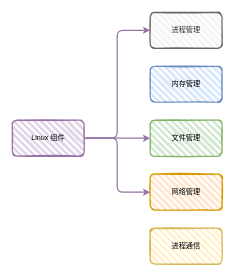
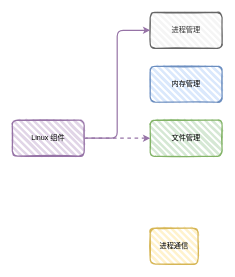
- <mxCell id="8" style="edgeStyle=orthogonalEdgeStyle;orthogonalLoop=1;jettySize=auto;html=1;exitX=1;exitY=0.5;exitDx=0;exitDy=0;entryX=0;entryY=0.5;entryDx=0;entryDy=0;strokeWidth=2;rounded=1;fillColor=#e1d5e7;strokeColor=#9673a6;" edge="1" parent="1" source="10" target="5"><mxGeometry relative="1" as="geometry" /></mxCell>
+ <mxCell id="8" style="edgeStyle=orthogonalEdgeStyle;orthogonalLoop=1;jettySize=auto;html=1;exitX=1;exitY=0.5;exitDx=0;exitDy=0;entryX=0;entryY=0.5;entryDx=0;entryDy=0;strokeWidth=2;rounded=1;fillColor=#e1d5e7;strokeColor=#9673a6;dashed=1;" edge="1" parent="1" source="10" target="5"><mxGeometry relative="1" as="geometry" /></mxCell>
- <mxCell id="9" style="edgeStyle=orthogonalEdgeStyle;orthogonalLoop=1;jettySize=auto;html=1;exitX=1;exitY=0.5;exitDx=0;exitDy=0;entryX=0;entryY=0.5;entryDx=0;entryDy=0;strokeWidth=2;rounded=1;fillColor=#e1d5e7;strokeColor=#9673a6;" edge="1" parent="1" source="10" target="2"><mxGeometry relative="1" as="geometry" /></mxCell>
- <mxCell id="2" value="网络管理" style="rounded=1;whiteSpace=wrap;html=1;strokeWidth=2;fillWeight=4;hachureGap=8;hachureAngle=45;fillColor=#ffe6cc;sketch=1;shadow=0;glass=0;strokeColor=#d79b00;fillStyle=auto;" vertex="1" parent="1"><mxGeometry x="250" y="290" width="120" height="60" as="geometry" /></mxCell>
- <mxCell id="6" value="进程通信" style="rounded=1;whiteSpace=wrap;html=1;strokeWidth=2;fillWeight=4;hachureGap=8;hachureAngle=45;fillColor=#fff2cc;sketch=1;shadow=0;glass=0;strokeColor=#d6b656;fillStyle=auto;" vertex="1" parent="1"><mxGeometry x="250" y="380" width="120" height="60" as="geometry" /></mxCell>
+ <mxCell id="6" value="进程通信" style="rounded=1;whiteSpace=wrap;html=1;strokeWidth=2;fillWeight=4;hachureGap=8;hachureAngle=45;fillColor=#fff2cc;sketch=1;shadow=0;glass=0;strokeColor=#d6b656;fillStyle=auto;" vertex="1" parent="1"><mxGeometry x="250" y="380" width="80" height="60" as="geometry" /></mxCell>
